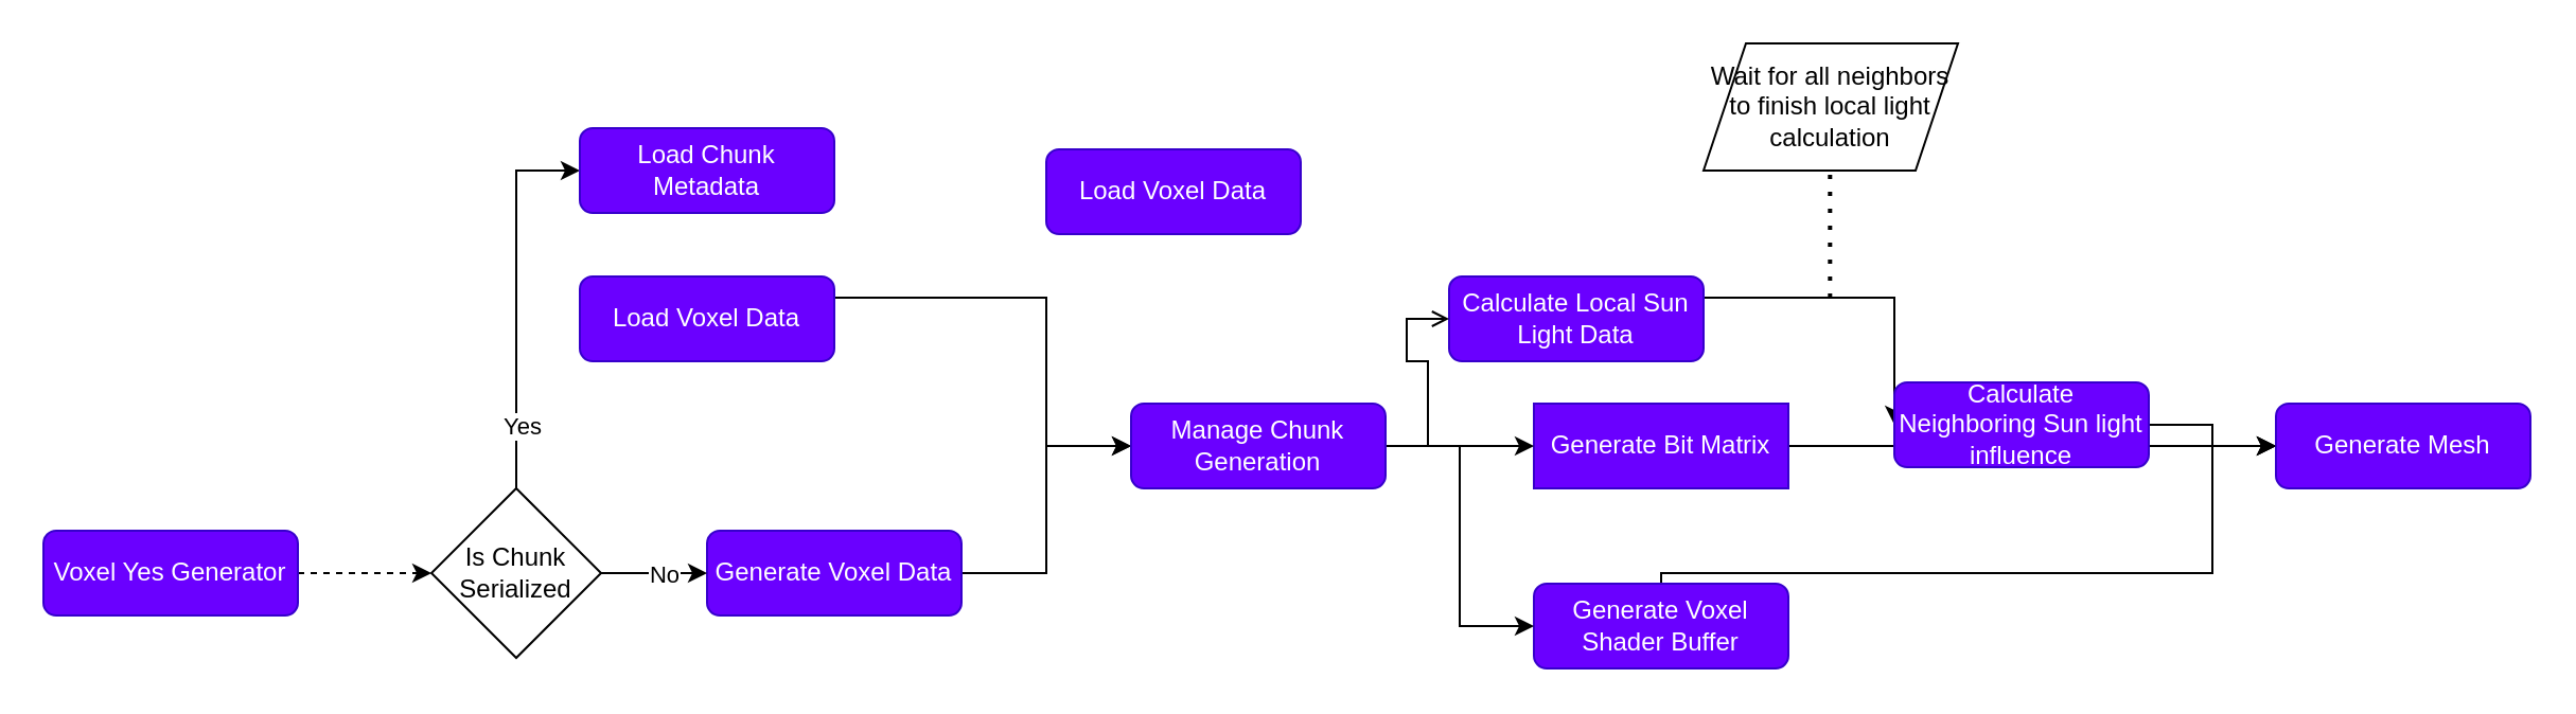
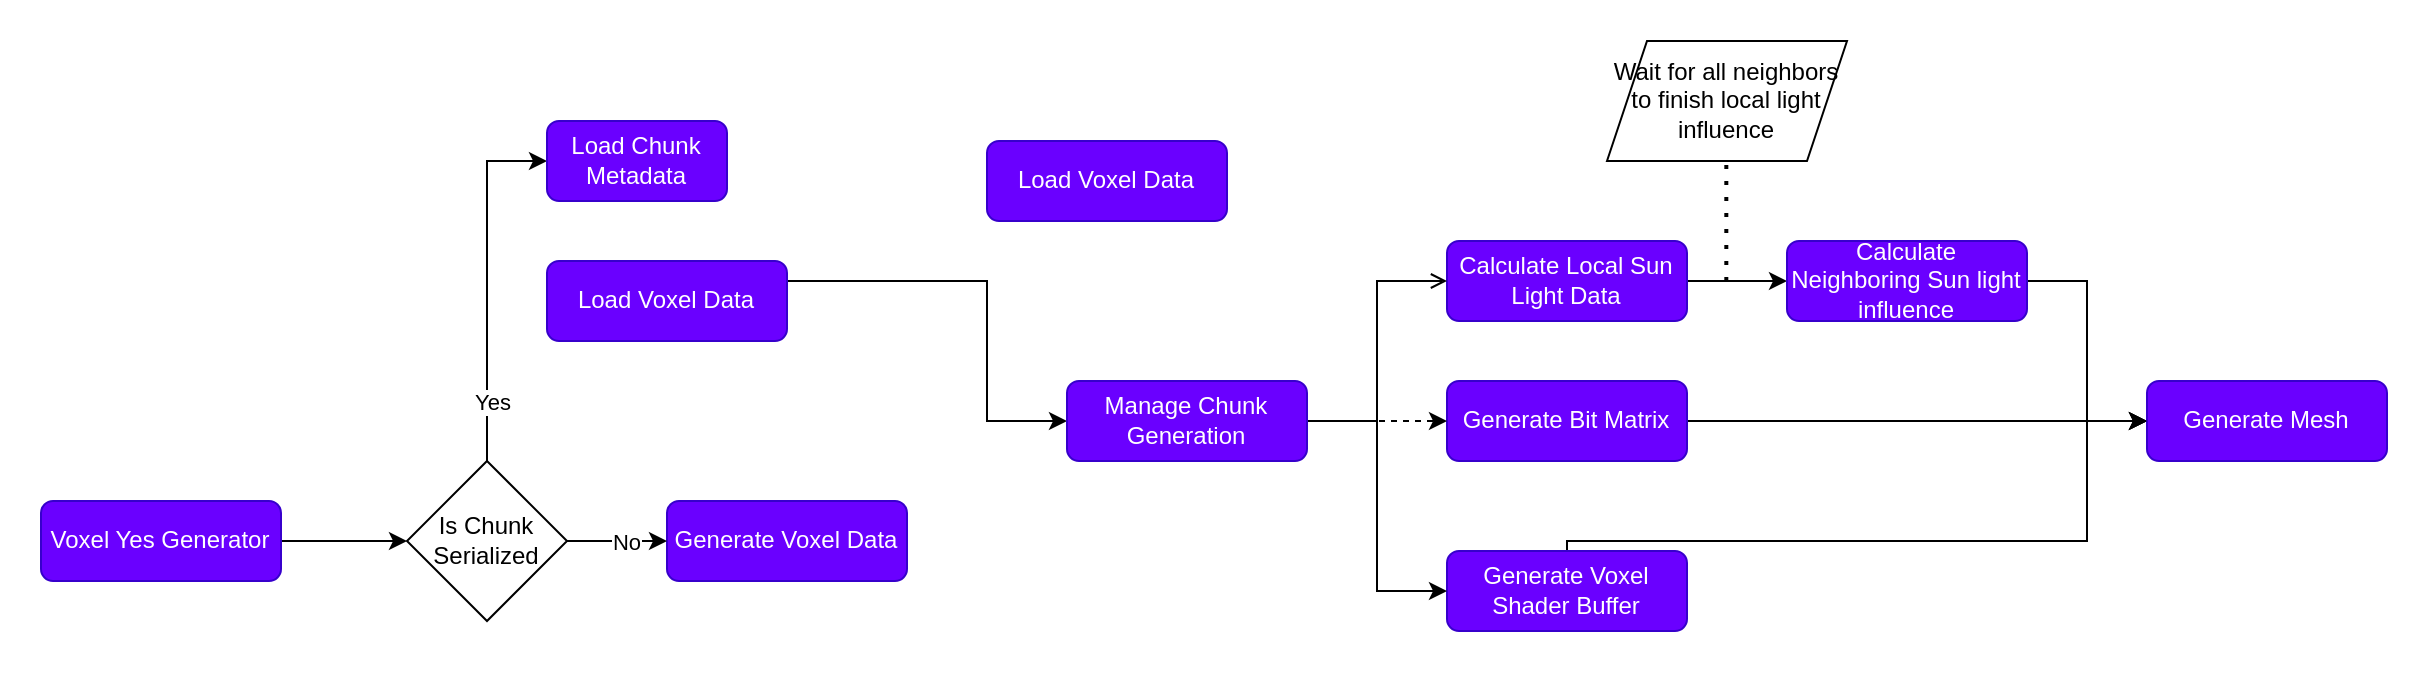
- <mxCell id="21" value="Wait for all neighbors to finish local light calculation" style="shape=parallelogram;perimeter=parallelogramPerimeter;whiteSpace=wrap;html=1;fixedSize=1;" parent="1" vertex="1"><mxGeometry x="803" y="20" width="120" height="60" as="geometry" /></mxCell>
+ <mxCell id="21" value="Wait for all neighbors to finish local light influence" style="shape=parallelogram;perimeter=parallelogramPerimeter;whiteSpace=wrap;html=1;fixedSize=1;" parent="1" vertex="1"><mxGeometry x="803" y="20" width="120" height="60" as="geometry" /></mxCell>
- <mxCell id="28" value="Load Chunk Metadata" style="rounded=1;whiteSpace=wrap;html=1;fontSize=12;glass=0;strokeWidth=1;shadow=0;fillColor=#6a00ff;fontColor=#ffffff;strokeColor=#3700CC;" vertex="1" parent="1"><mxGeometry x="273" y="60" width="120" height="40" as="geometry" /></mxCell>
+ <mxCell id="28" value="Load Chunk Metadata" style="rounded=1;whiteSpace=wrap;html=1;fontSize=12;glass=0;strokeWidth=1;shadow=0;fillColor=#6a00ff;fontColor=#ffffff;strokeColor=#3700CC;" vertex="1" parent="1"><mxGeometry x="273" y="60" width="90" height="40" as="geometry" /></mxCell>
- <mxCell id="7" value="Calculate Local Sun Light Data" style="rounded=1;whiteSpace=wrap;html=1;fontSize=12;glass=0;strokeWidth=1;shadow=0;fillColor=#6a00ff;fontColor=#ffffff;strokeColor=#3700CC;" parent="1" vertex="1"><mxGeometry x="683" y="130" width="120" height="40" as="geometry" /></mxCell>
+ <mxCell id="7" value="Calculate Local Sun Light Data" style="rounded=1;whiteSpace=wrap;html=1;fontSize=12;glass=0;strokeWidth=1;shadow=0;fillColor=#6a00ff;fontColor=#ffffff;strokeColor=#3700CC;" parent="1" vertex="1"><mxGeometry x="723" y="120" width="120" height="40" as="geometry" /></mxCell>
- <mxCell id="19" value="Calculate Neighboring Sun light influence" style="rounded=1;whiteSpace=wrap;html=1;fontSize=12;glass=0;strokeWidth=1;shadow=0;fillColor=#6a00ff;fontColor=#ffffff;strokeColor=#3700CC;" parent="1" vertex="1"><mxGeometry x="893" y="180" width="120" height="40" as="geometry" /></mxCell>
+ <mxCell id="19" value="Calculate Neighboring Sun light influence" style="rounded=1;whiteSpace=wrap;html=1;fontSize=12;glass=0;strokeWidth=1;shadow=0;fillColor=#6a00ff;fontColor=#ffffff;strokeColor=#3700CC;" parent="1" vertex="1"><mxGeometry x="893" y="120" width="120" height="40" as="geometry" /></mxCell>
- <mxCell id="22" style="edgeStyle=orthogonalEdgeStyle;rounded=0;orthogonalLoop=1;jettySize=auto;html=1;entryX=0;entryY=0.5;entryDx=0;entryDy=0;" edge="1" parent="1" source="25" target="3"><mxGeometry relative="1" as="geometry" /></mxCell>
+ <mxCell id="22" style="edgeStyle=orthogonalEdgeStyle;rounded=0;orthogonalLoop=1;jettySize=auto;html=1;entryX=0;entryY=0.5;entryDx=0;entryDy=0;dashed=1;" edge="1" parent="1" source="25" target="3"><mxGeometry relative="1" as="geometry" /></mxCell>
- <mxCell id="3" value="Generate Bit Matrix" style="whiteSpace=wrap;html=1;fontSize=12;glass=0;strokeWidth=1;shadow=0;fillColor=#6a00ff;fontColor=#ffffff;strokeColor=#3700CC;rounded=0;" parent="1" vertex="1"><mxGeometry x="723" y="190" width="120" height="40" as="geometry" /></mxCell>
+ <mxCell id="3" value="Generate Bit Matrix" style="rounded=1;whiteSpace=wrap;html=1;fontSize=12;glass=0;strokeWidth=1;shadow=0;fillColor=#6a00ff;fontColor=#ffffff;strokeColor=#3700CC;" parent="1" vertex="1"><mxGeometry x="723" y="190" width="120" height="40" as="geometry" /></mxCell>
- <mxCell id="9" style="edgeStyle=orthogonalEdgeStyle;rounded=0;orthogonalLoop=1;jettySize=auto;html=1;entryX=0;entryY=0.5;entryDx=0;entryDy=0;" edge="1" parent="1" source="10" target="25"><mxGeometry relative="1" as="geometry" /></mxCell>
- <mxCell id="26" style="edgeStyle=orthogonalEdgeStyle;rounded=0;orthogonalLoop=1;jettySize=auto;html=1;entryX=0;entryY=0.5;entryDx=0;entryDy=0;dashed=1;" edge="1" parent="1" source="27" target="15"><mxGeometry relative="1" as="geometry" /></mxCell>
+ <mxCell id="26" style="edgeStyle=orthogonalEdgeStyle;rounded=0;orthogonalLoop=1;jettySize=auto;html=1;entryX=0;entryY=0.5;entryDx=0;entryDy=0;" edge="1" parent="1" source="27" target="15"><mxGeometry relative="1" as="geometry" /></mxCell>
